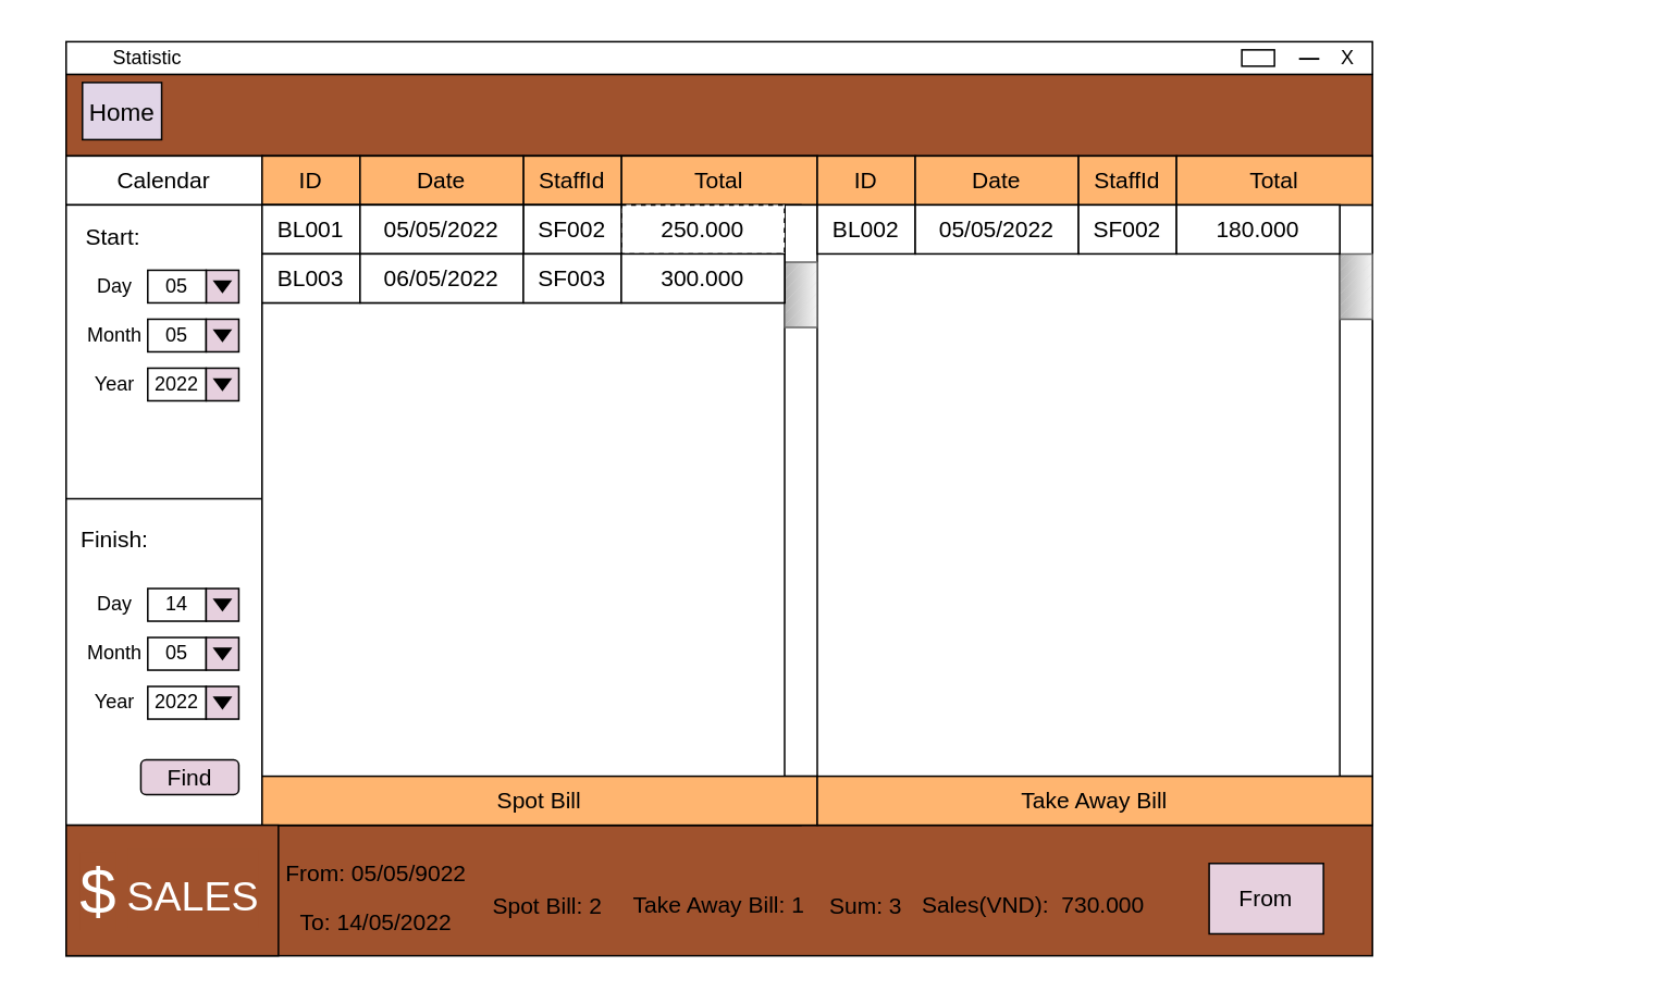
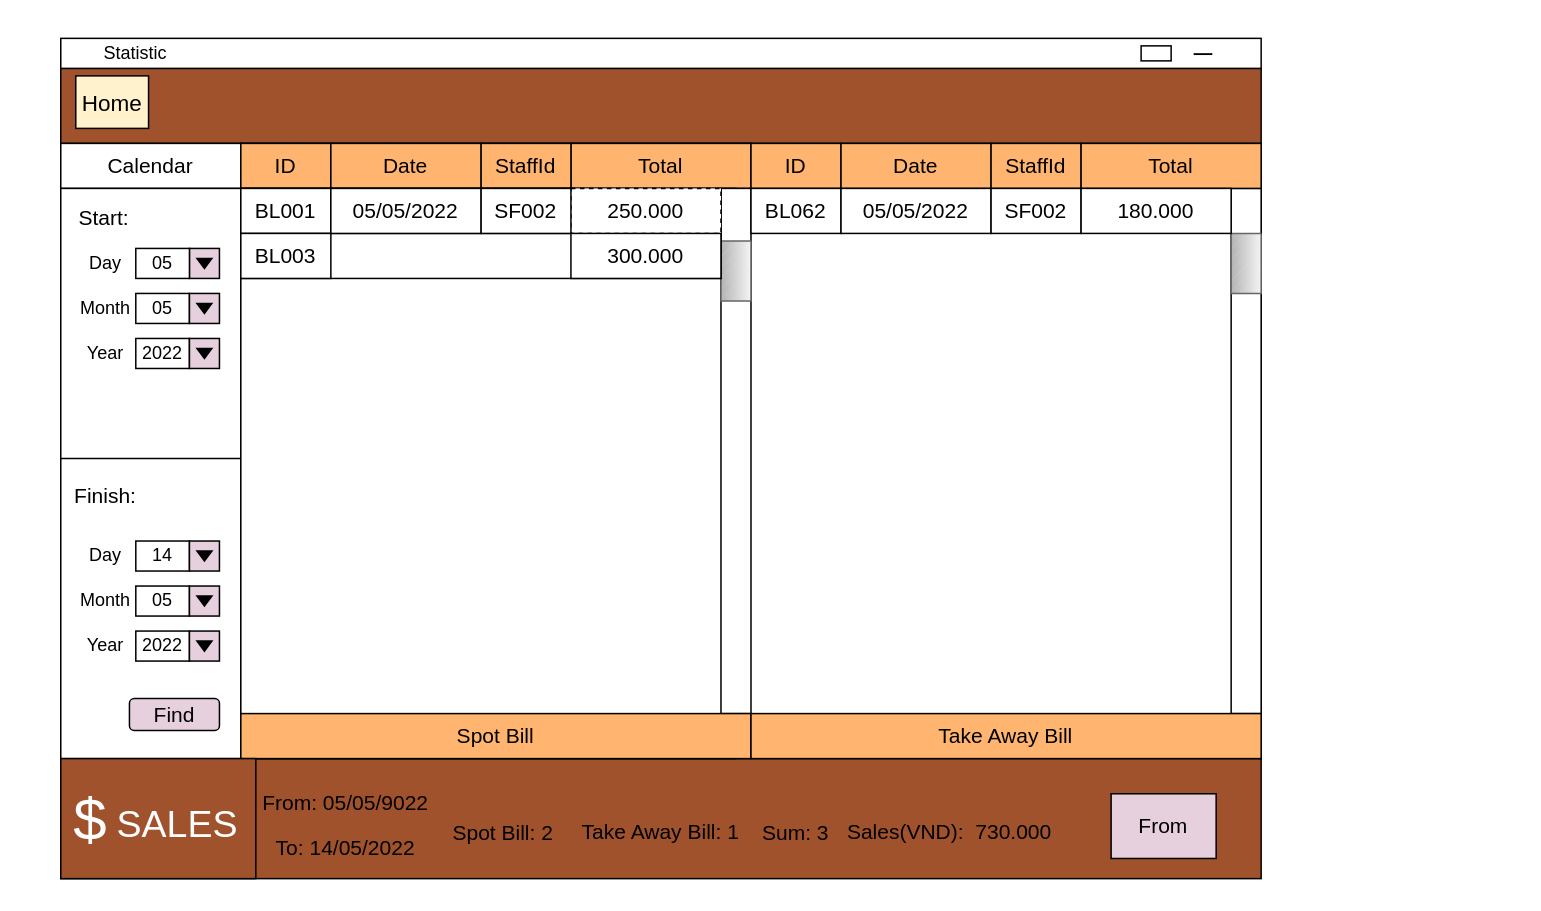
- <mxCell id="5" value="X" style="text;html=1;strokeColor=none;fillColor=none;align=center;verticalAlign=middle;whiteSpace=wrap;rounded=0;" vertex="1" parent="1"><mxGeometry x="810" y="25" width="30" height="20" as="geometry" /></mxCell>
- <mxCell id="8" value="Home" style="rounded=0;whiteSpace=wrap;html=1;fontSize=15;fontColor=#000000;fillColor=#E1D5E7;" vertex="1" parent="1"><mxGeometry x="50" y="50" width="48.5" height="35" as="geometry" /></mxCell>
+ <mxCell id="8" value="Home" style="rounded=0;whiteSpace=wrap;html=1;fontSize=15;fontColor=#000000;fillColor=#fff2cc;" vertex="1" parent="1"><mxGeometry x="50" y="50" width="48.5" height="35" as="geometry" /></mxCell>
- <mxCell id="74" value="BL002" style="rounded=0;whiteSpace=wrap;html=1;shadow=0;glass=0;labelBackgroundColor=none;sketch=0;fontSize=14;fontColor=#000000;strokeColor=default;fillColor=#FFFFFF;gradientColor=none;" vertex="1" parent="1"><mxGeometry x="500" y="125" width="60" height="30" as="geometry" /></mxCell>
+ <mxCell id="74" value="BL062" style="rounded=0;whiteSpace=wrap;html=1;shadow=0;glass=0;labelBackgroundColor=none;sketch=0;fontSize=14;fontColor=#000000;strokeColor=default;fillColor=#FFFFFF;gradientColor=none;" vertex="1" parent="1"><mxGeometry x="500" y="125" width="60" height="30" as="geometry" /></mxCell>
- <mxCell id="67" value="06/05/2022" style="rounded=0;whiteSpace=wrap;html=1;shadow=0;glass=0;labelBackgroundColor=none;sketch=0;fontSize=14;fontColor=#000000;strokeColor=default;fillColor=#FFFFFF;gradientColor=none;" vertex="1" parent="1"><mxGeometry x="220" y="155" width="100" height="30" as="geometry" /></mxCell>
- <mxCell id="68" value="SF003" style="rounded=0;whiteSpace=wrap;html=1;shadow=0;glass=0;labelBackgroundColor=none;sketch=0;fontSize=14;fontColor=#000000;strokeColor=default;fillColor=#FFFFFF;gradientColor=none;" vertex="1" parent="1"><mxGeometry x="320" y="155" width="60" height="30" as="geometry" /></mxCell>
